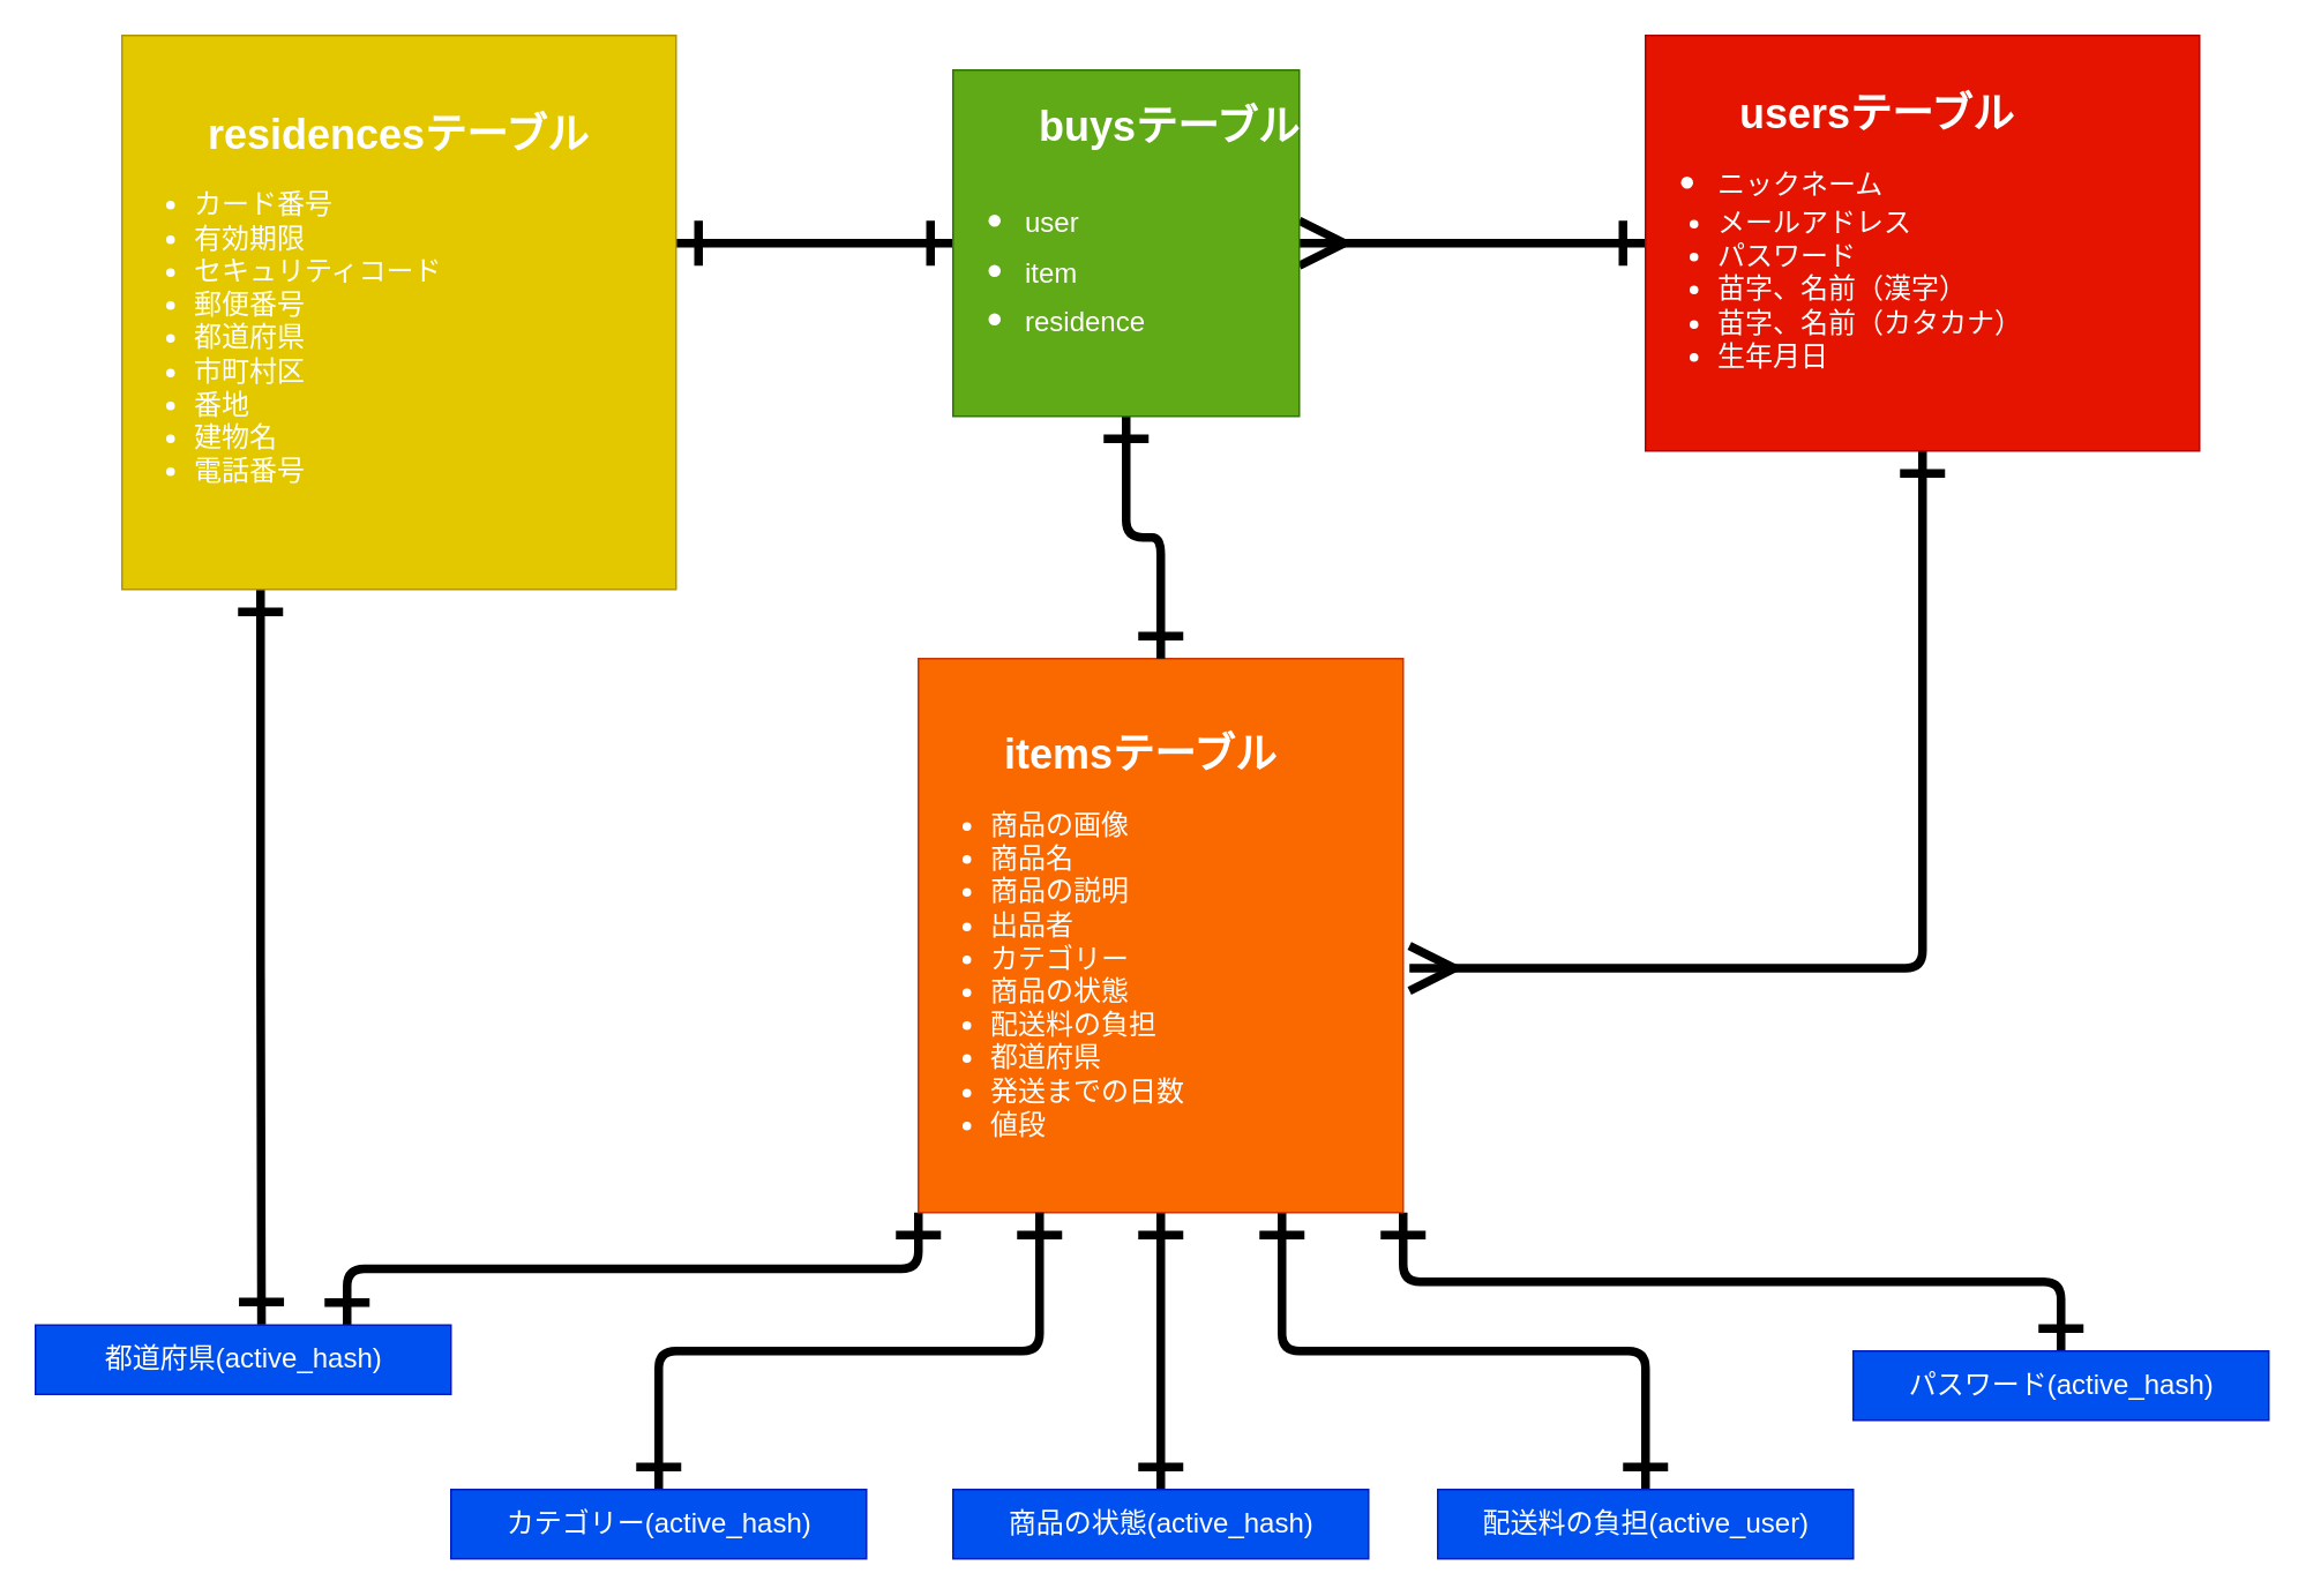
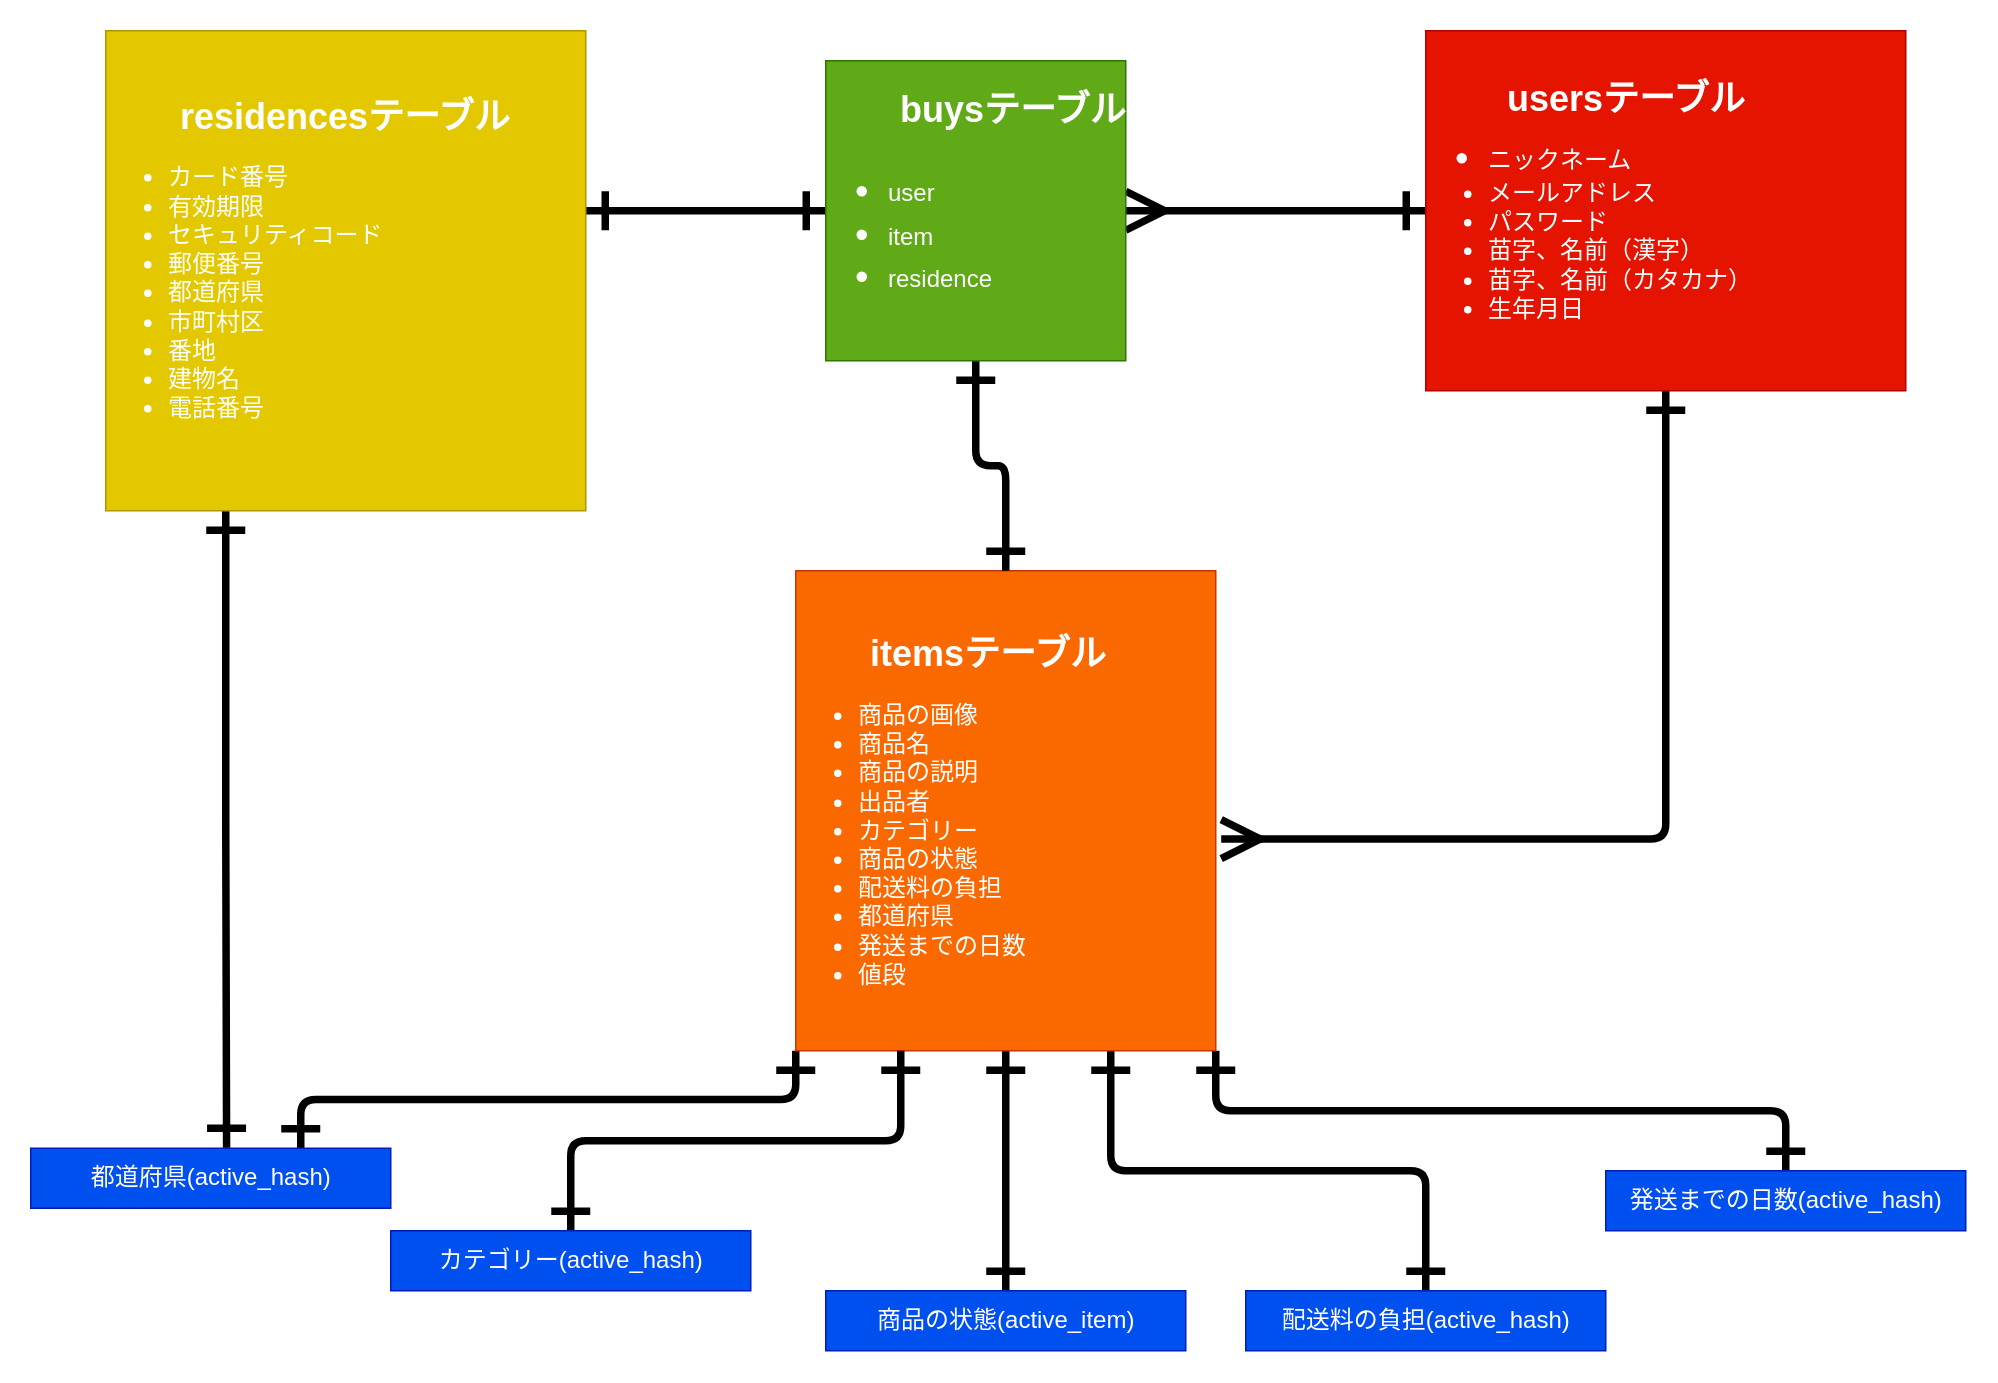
- <mxCell id="16" value="パスワード(active_hash)&lt;font color=&quot;#d4d4d4&quot; face=&quot;Menlo, Monaco, Courier New, monospace&quot;&gt;&lt;span style=&quot;font-size: 12px ; background-color: rgb(30 , 30 , 30)&quot;&gt;&lt;br&gt;&lt;/span&gt;&lt;/font&gt;" style="text;strokeColor=#001DBC;fillColor=#0050ef;html=1;fontSize=16;fontStyle=0;verticalAlign=middle;align=center;rounded=0;sketch=0;fontColor=#ffffff;" vertex="1" parent="1"><mxGeometry x="1070" y="780" width="240" height="40" as="geometry" /></mxCell>
+ <mxCell id="16" value="発送までの日数(active_hash)&lt;font color=&quot;#d4d4d4&quot; face=&quot;Menlo, Monaco, Courier New, monospace&quot;&gt;&lt;span style=&quot;font-size: 12px ; background-color: rgb(30 , 30 , 30)&quot;&gt;&lt;br&gt;&lt;/span&gt;&lt;/font&gt;" style="text;strokeColor=#001DBC;fillColor=#0050ef;html=1;fontSize=16;fontStyle=0;verticalAlign=middle;align=center;rounded=0;sketch=0;fontColor=#ffffff;" vertex="1" parent="1"><mxGeometry x="1070" y="780" width="240" height="40" as="geometry" /></mxCell>
- <mxCell id="12" value="カテゴリー(active_hash)&lt;font color=&quot;#d4d4d4&quot; face=&quot;Menlo, Monaco, Courier New, monospace&quot;&gt;&lt;span style=&quot;font-size: 12px ; background-color: rgb(30 , 30 , 30)&quot;&gt;&lt;br&gt;&lt;/span&gt;&lt;/font&gt;" style="text;strokeColor=#001DBC;fillColor=#0050ef;html=1;fontSize=16;fontStyle=0;verticalAlign=middle;align=center;rounded=0;sketch=0;fontColor=#ffffff;" vertex="1" parent="1"><mxGeometry x="260" y="860" width="240" height="40" as="geometry" /></mxCell>
+ <mxCell id="12" value="カテゴリー(active_hash)&lt;font color=&quot;#d4d4d4&quot; face=&quot;Menlo, Monaco, Courier New, monospace&quot;&gt;&lt;span style=&quot;font-size: 12px ; background-color: rgb(30 , 30 , 30)&quot;&gt;&lt;br&gt;&lt;/span&gt;&lt;/font&gt;" style="text;strokeColor=#001DBC;fillColor=#0050ef;html=1;fontSize=16;fontStyle=0;verticalAlign=middle;align=center;rounded=0;sketch=0;fontColor=#ffffff;" vertex="1" parent="1"><mxGeometry x="260" y="820" width="240" height="40" as="geometry" /></mxCell>
- <mxCell id="13" value="商品の状態(active_hash)&lt;font color=&quot;#d4d4d4&quot; face=&quot;Menlo, Monaco, Courier New, monospace&quot;&gt;&lt;span style=&quot;font-size: 12px ; background-color: rgb(30 , 30 , 30)&quot;&gt;&lt;br&gt;&lt;/span&gt;&lt;/font&gt;" style="text;strokeColor=#001DBC;fillColor=#0050ef;html=1;fontSize=16;fontStyle=0;verticalAlign=middle;align=center;rounded=0;sketch=0;fontColor=#ffffff;" vertex="1" parent="1"><mxGeometry y="860" width="240" height="40" as="geometry" x="550" /></mxCell>
+ <mxCell id="13" value="商品の状態(active_item)&lt;font color=&quot;#d4d4d4&quot; face=&quot;Menlo, Monaco, Courier New, monospace&quot;&gt;&lt;span style=&quot;font-size: 12px ; background-color: rgb(30 , 30 , 30)&quot;&gt;&lt;br&gt;&lt;/span&gt;&lt;/font&gt;" style="text;strokeColor=#001DBC;fillColor=#0050ef;html=1;fontSize=16;fontStyle=0;verticalAlign=middle;align=center;rounded=0;sketch=0;fontColor=#ffffff;" vertex="1" parent="1"><mxGeometry y="860" width="240" height="40" as="geometry" x="550" /></mxCell>
- <mxCell id="14" value="配送料の負担(active_user)&lt;font color=&quot;#d4d4d4&quot; face=&quot;Menlo, Monaco, Courier New, monospace&quot;&gt;&lt;span style=&quot;font-size: 12px ; background-color: rgb(30 , 30 , 30)&quot;&gt;&lt;br&gt;&lt;/span&gt;&lt;/font&gt;" style="text;strokeColor=#001DBC;fillColor=#0050ef;html=1;fontSize=16;fontStyle=0;verticalAlign=middle;align=center;rounded=0;sketch=0;fontColor=#ffffff;" vertex="1" parent="1"><mxGeometry x="830" y="860" width="240" height="40" as="geometry" /></mxCell>
+ <mxCell id="14" value="配送料の負担(active_hash)&lt;font color=&quot;#d4d4d4&quot; face=&quot;Menlo, Monaco, Courier New, monospace&quot;&gt;&lt;span style=&quot;font-size: 12px ; background-color: rgb(30 , 30 , 30)&quot;&gt;&lt;br&gt;&lt;/span&gt;&lt;/font&gt;" style="text;strokeColor=#001DBC;fillColor=#0050ef;html=1;fontSize=16;fontStyle=0;verticalAlign=middle;align=center;rounded=0;sketch=0;fontColor=#ffffff;" vertex="1" parent="1"><mxGeometry x="830" y="860" width="240" height="40" as="geometry" /></mxCell>
